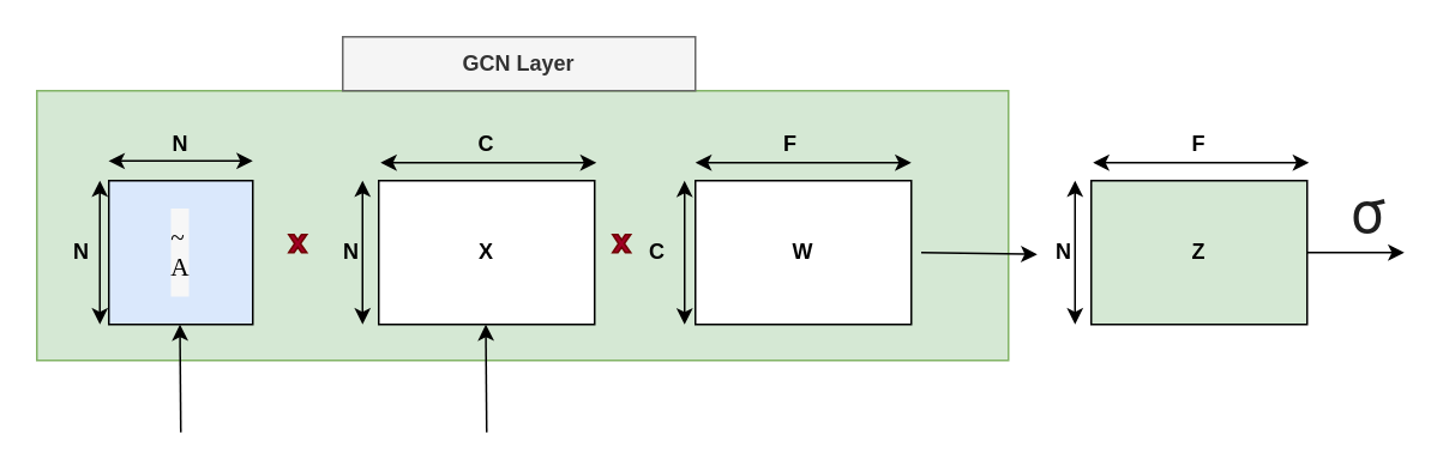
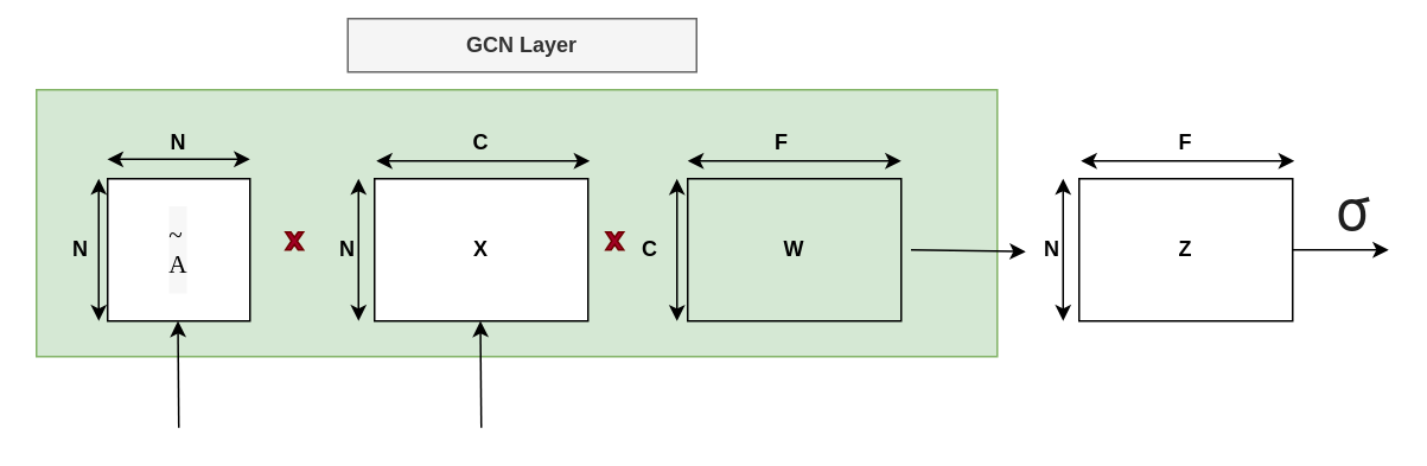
- <mxCell id="25" value="&lt;b&gt;GCN Layer&lt;/b&gt;" style="text;html=1;align=center;verticalAlign=middle;whiteSpace=wrap;rounded=0;fillColor=#f5f5f5;fontColor=#333333;strokeColor=#666666;" parent="1" vertex="1"><mxGeometry x="190" y="20" width="196" height="30" as="geometry" /></mxCell>
+ <mxCell id="25" value="&lt;b&gt;GCN Layer&lt;/b&gt;" style="text;html=1;align=center;verticalAlign=middle;whiteSpace=wrap;rounded=0;fillColor=#f5f5f5;fontColor=#333333;strokeColor=#666666;" parent="1" vertex="1"><mxGeometry x="195" y="10" width="196" height="30" as="geometry" /></mxCell>
- <mxCell id="3" value="&lt;h3 style=&quot;scrollbar-width: thin; scrollbar-color: var(--pdl-bg-muted) var(--pdl-bg-base); padding: 0px; margin: 0px; line-height: calc(1em + 0.438rem); font-family: -apple-system, system-ui, BlinkMacSystemFont, &amp;quot;Segoe UI&amp;quot;, Roboto, Oxygen-Sans, Ubuntu, Cantarell, &amp;quot;Helvetica Neue&amp;quot;, sans-serif; text-align: start; background-color: rgb(247, 247, 247);&quot;&gt;&lt;strong style=&quot;scrollbar-width: thin; scrollbar-color: var(--pdl-bg-muted) var(--pdl-bg-base);&quot;&gt;&lt;span style=&quot;scrollbar-width: thin; scrollbar-color: var(--pdl-bg-muted) var(--pdl-bg-base); overflow-x: auto;&quot; class=&quot;math math-inline&quot;&gt;&lt;span style=&quot;scrollbar-width: thin; scrollbar-color: var(--pdl-bg-muted) var(--pdl-bg-base); text-rendering: auto; font-variant-numeric: normal; font-variant-east-asian: normal; font-variant-alternates: normal; font-size-adjust: none; font-kerning: auto; font-optical-sizing: auto; font-feature-settings: normal; font-variation-settings: normal; font-variant-position: normal; font-weight: normal; font-stretch: normal; font-size: 1.21em; line-height: 1.2; font-family: KaTeX_Main, &amp;quot;Times New Roman&amp;quot;, serif;&quot; class=&quot;katex&quot;&gt;&lt;span style=&quot;scrollbar-width: thin; scrollbar-color: var(--pdl-bg-muted) var(--pdl-bg-base); border-color: currentcolor;&quot; aria-hidden=&quot;true&quot; class=&quot;katex-html&quot;&gt;&lt;span style=&quot;scrollbar-width: thin; scrollbar-color: var(--pdl-bg-muted) var(--pdl-bg-base); border-color: currentcolor; position: relative; text-wrap: nowrap; width: min-content; display: inline-block;&quot; class=&quot;base&quot;&gt;&lt;sub&gt;~&lt;/sub&gt;&lt;/span&gt;&lt;/span&gt;&lt;/span&gt;&lt;/span&gt;&lt;/strong&gt;&lt;/h3&gt;&lt;h3 style=&quot;scrollbar-width: thin; scrollbar-color: var(--pdl-bg-muted) var(--pdl-bg-base); padding: 0px; margin: 0px; line-height: calc(1em + 0.438rem); font-family: -apple-system, system-ui, BlinkMacSystemFont, &amp;quot;Segoe UI&amp;quot;, Roboto, Oxygen-Sans, Ubuntu, Cantarell, &amp;quot;Helvetica Neue&amp;quot;, sans-serif; text-align: start; background-color: rgb(247, 247, 247);&quot;&gt;&lt;strong style=&quot;scrollbar-width: thin; scrollbar-color: var(--pdl-bg-muted) var(--pdl-bg-base);&quot;&gt;&lt;span style=&quot;scrollbar-width: thin; scrollbar-color: var(--pdl-bg-muted) var(--pdl-bg-base); overflow-x: auto;&quot; class=&quot;math math-inline&quot;&gt;&lt;span style=&quot;scrollbar-width: thin; scrollbar-color: var(--pdl-bg-muted) var(--pdl-bg-base); text-rendering: auto; font-variant-numeric: normal; font-variant-east-asian: normal; font-variant-alternates: normal; font-size-adjust: none; font-kerning: auto; font-optical-sizing: auto; font-feature-settings: normal; font-variation-settings: normal; font-variant-position: normal; font-weight: normal; font-stretch: normal; font-size: 1.21em; line-height: 1.2; font-family: KaTeX_Main, &amp;quot;Times New Roman&amp;quot;, serif;&quot; class=&quot;katex&quot;&gt;&lt;span style=&quot;scrollbar-width: thin; scrollbar-color: var(--pdl-bg-muted) var(--pdl-bg-base); border-color: currentcolor;&quot; aria-hidden=&quot;true&quot; class=&quot;katex-html&quot;&gt;&lt;span style=&quot;scrollbar-width: thin; scrollbar-color: var(--pdl-bg-muted) var(--pdl-bg-base); border-color: currentcolor; position: relative; text-wrap: nowrap; width: min-content; display: inline-block;&quot; class=&quot;base&quot;&gt;&lt;sup&gt;A&lt;/sup&gt;&lt;br&gt;&lt;/span&gt;&lt;/span&gt;&lt;/span&gt;&lt;/span&gt;&lt;/strong&gt;&lt;/h3&gt;" style="whiteSpace=wrap;html=1;aspect=fixed;fillColor=#dae8fc;" parent="1" vertex="1"><mxGeometry x="60" y="100" width="80" height="80" as="geometry" /></mxCell>
+ <mxCell id="3" value="&lt;h3 style=&quot;scrollbar-width: thin; scrollbar-color: var(--pdl-bg-muted) var(--pdl-bg-base); padding: 0px; margin: 0px; line-height: calc(1em + 0.438rem); font-family: -apple-system, system-ui, BlinkMacSystemFont, &amp;quot;Segoe UI&amp;quot;, Roboto, Oxygen-Sans, Ubuntu, Cantarell, &amp;quot;Helvetica Neue&amp;quot;, sans-serif; text-align: start; background-color: rgb(247, 247, 247);&quot;&gt;&lt;strong style=&quot;scrollbar-width: thin; scrollbar-color: var(--pdl-bg-muted) var(--pdl-bg-base);&quot;&gt;&lt;span style=&quot;scrollbar-width: thin; scrollbar-color: var(--pdl-bg-muted) var(--pdl-bg-base); overflow-x: auto;&quot; class=&quot;math math-inline&quot;&gt;&lt;span style=&quot;scrollbar-width: thin; scrollbar-color: var(--pdl-bg-muted) var(--pdl-bg-base); text-rendering: auto; font-variant-numeric: normal; font-variant-east-asian: normal; font-variant-alternates: normal; font-size-adjust: none; font-kerning: auto; font-optical-sizing: auto; font-feature-settings: normal; font-variation-settings: normal; font-variant-position: normal; font-weight: normal; font-stretch: normal; font-size: 1.21em; line-height: 1.2; font-family: KaTeX_Main, &amp;quot;Times New Roman&amp;quot;, serif;&quot; class=&quot;katex&quot;&gt;&lt;span style=&quot;scrollbar-width: thin; scrollbar-color: var(--pdl-bg-muted) var(--pdl-bg-base); border-color: currentcolor;&quot; aria-hidden=&quot;true&quot; class=&quot;katex-html&quot;&gt;&lt;span style=&quot;scrollbar-width: thin; scrollbar-color: var(--pdl-bg-muted) var(--pdl-bg-base); border-color: currentcolor; position: relative; text-wrap: nowrap; width: min-content; display: inline-block;&quot; class=&quot;base&quot;&gt;&lt;sub&gt;~&lt;/sub&gt;&lt;/span&gt;&lt;/span&gt;&lt;/span&gt;&lt;/span&gt;&lt;/strong&gt;&lt;/h3&gt;&lt;h3 style=&quot;scrollbar-width: thin; scrollbar-color: var(--pdl-bg-muted) var(--pdl-bg-base); padding: 0px; margin: 0px; line-height: calc(1em + 0.438rem); font-family: -apple-system, system-ui, BlinkMacSystemFont, &amp;quot;Segoe UI&amp;quot;, Roboto, Oxygen-Sans, Ubuntu, Cantarell, &amp;quot;Helvetica Neue&amp;quot;, sans-serif; text-align: start; background-color: rgb(247, 247, 247);&quot;&gt;&lt;strong style=&quot;scrollbar-width: thin; scrollbar-color: var(--pdl-bg-muted) var(--pdl-bg-base);&quot;&gt;&lt;span style=&quot;scrollbar-width: thin; scrollbar-color: var(--pdl-bg-muted) var(--pdl-bg-base); overflow-x: auto;&quot; class=&quot;math math-inline&quot;&gt;&lt;span style=&quot;scrollbar-width: thin; scrollbar-color: var(--pdl-bg-muted) var(--pdl-bg-base); text-rendering: auto; font-variant-numeric: normal; font-variant-east-asian: normal; font-variant-alternates: normal; font-size-adjust: none; font-kerning: auto; font-optical-sizing: auto; font-feature-settings: normal; font-variation-settings: normal; font-variant-position: normal; font-weight: normal; font-stretch: normal; font-size: 1.21em; line-height: 1.2; font-family: KaTeX_Main, &amp;quot;Times New Roman&amp;quot;, serif;&quot; class=&quot;katex&quot;&gt;&lt;span style=&quot;scrollbar-width: thin; scrollbar-color: var(--pdl-bg-muted) var(--pdl-bg-base); border-color: currentcolor;&quot; aria-hidden=&quot;true&quot; class=&quot;katex-html&quot;&gt;&lt;span style=&quot;scrollbar-width: thin; scrollbar-color: var(--pdl-bg-muted) var(--pdl-bg-base); border-color: currentcolor; position: relative; text-wrap: nowrap; width: min-content; display: inline-block;&quot; class=&quot;base&quot;&gt;&lt;sup&gt;A&lt;/sup&gt;&lt;br&gt;&lt;/span&gt;&lt;/span&gt;&lt;/span&gt;&lt;/span&gt;&lt;/strong&gt;&lt;/h3&gt;" style="whiteSpace=wrap;html=1;aspect=fixed;" parent="1" vertex="1"><mxGeometry x="60" y="100" width="80" height="80" as="geometry" /></mxCell>
- <mxCell id="15" value="&lt;b&gt;W&lt;/b&gt;" style="rounded=0;whiteSpace=wrap;html=1;" parent="1" vertex="1"><mxGeometry x="386" y="100" width="120" height="80" as="geometry" /></mxCell>
+ <mxCell id="15" value="&lt;b&gt;W&lt;/b&gt;" style="rounded=0;whiteSpace=wrap;html=1;fillColor=#d5e8d4;" parent="1" vertex="1"><mxGeometry x="386" y="100" width="120" height="80" as="geometry" /></mxCell>
- <mxCell id="23" value="&lt;b&gt;Z&lt;/b&gt;" style="rounded=0;whiteSpace=wrap;html=1;fillColor=#d5e8d4;" parent="1" vertex="1"><mxGeometry x="606" y="100" width="120" height="80" as="geometry" /></mxCell>
+ <mxCell id="23" value="&lt;b&gt;Z&lt;/b&gt;" style="rounded=0;whiteSpace=wrap;html=1;" parent="1" vertex="1"><mxGeometry x="606" y="100" width="120" height="80" as="geometry" /></mxCell>
